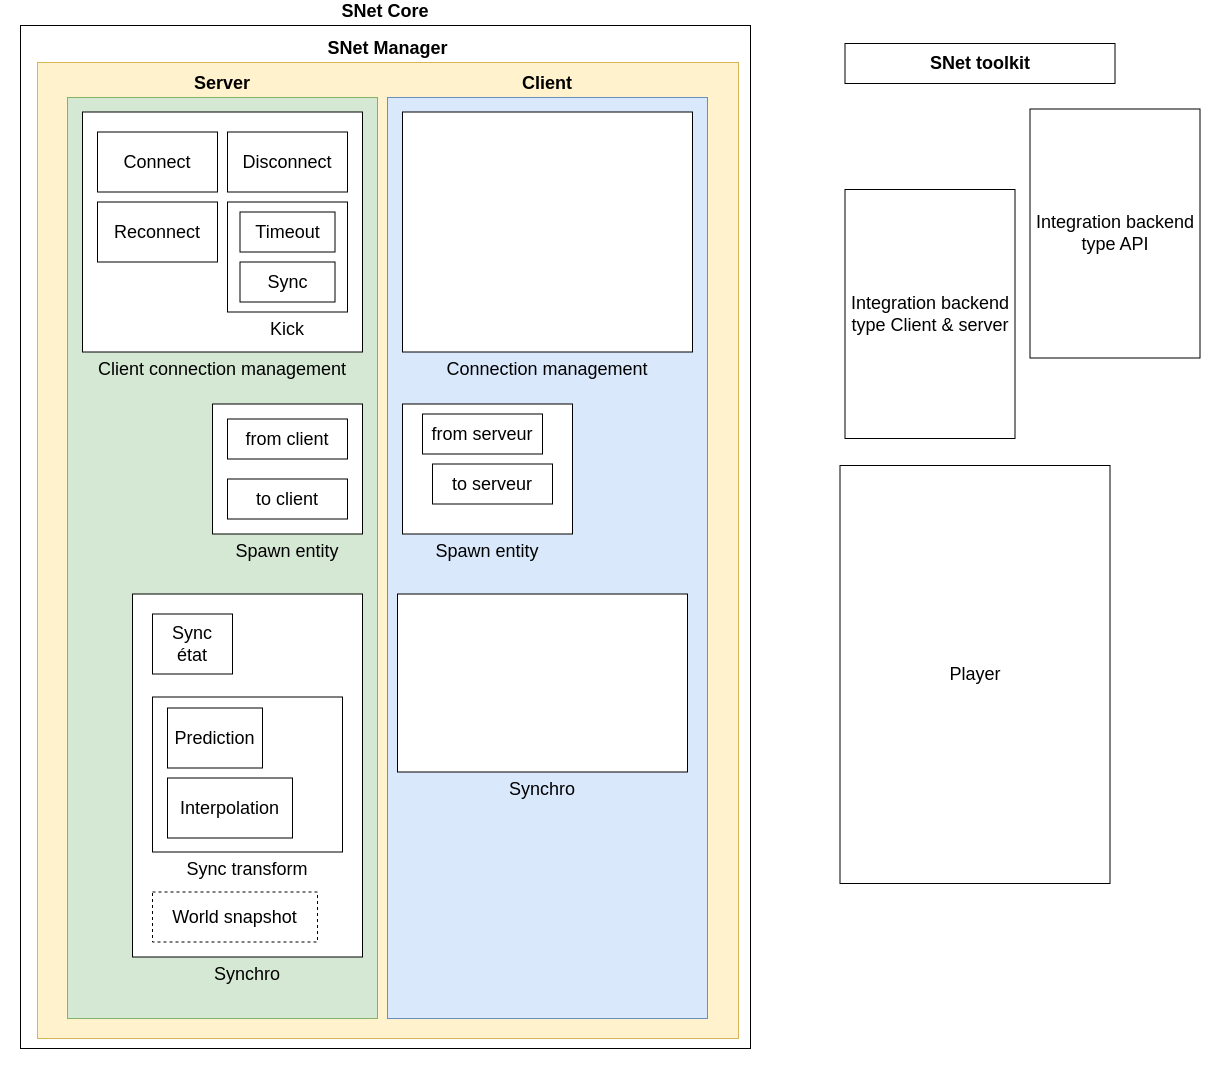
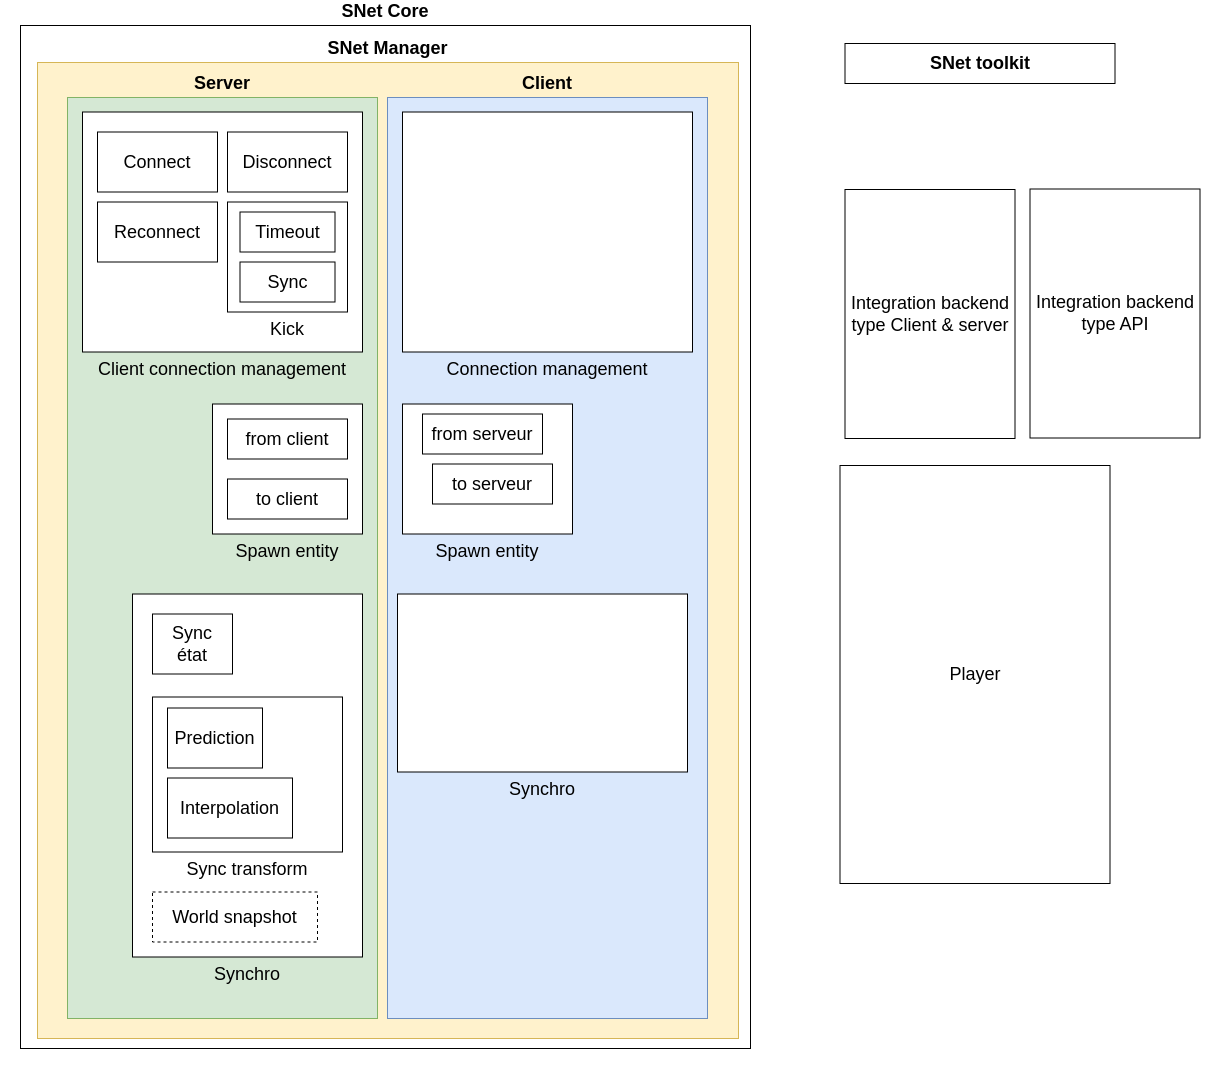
- <mxCell id="29" value="Integration backend&lt;br&gt;type API" style="rounded=0;whiteSpace=wrap;html=1;fontSize=18;" vertex="1" parent="1"><mxGeometry x="1029.5" y="103.5" width="170" height="249" as="geometry" /></mxCell>
+ <mxCell id="29" value="Integration backend&lt;br&gt;type API" style="rounded=0;whiteSpace=wrap;html=1;fontSize=18;" vertex="1" parent="1"><mxGeometry x="1029.5" y="183.5" width="170" height="249" as="geometry" /></mxCell>
